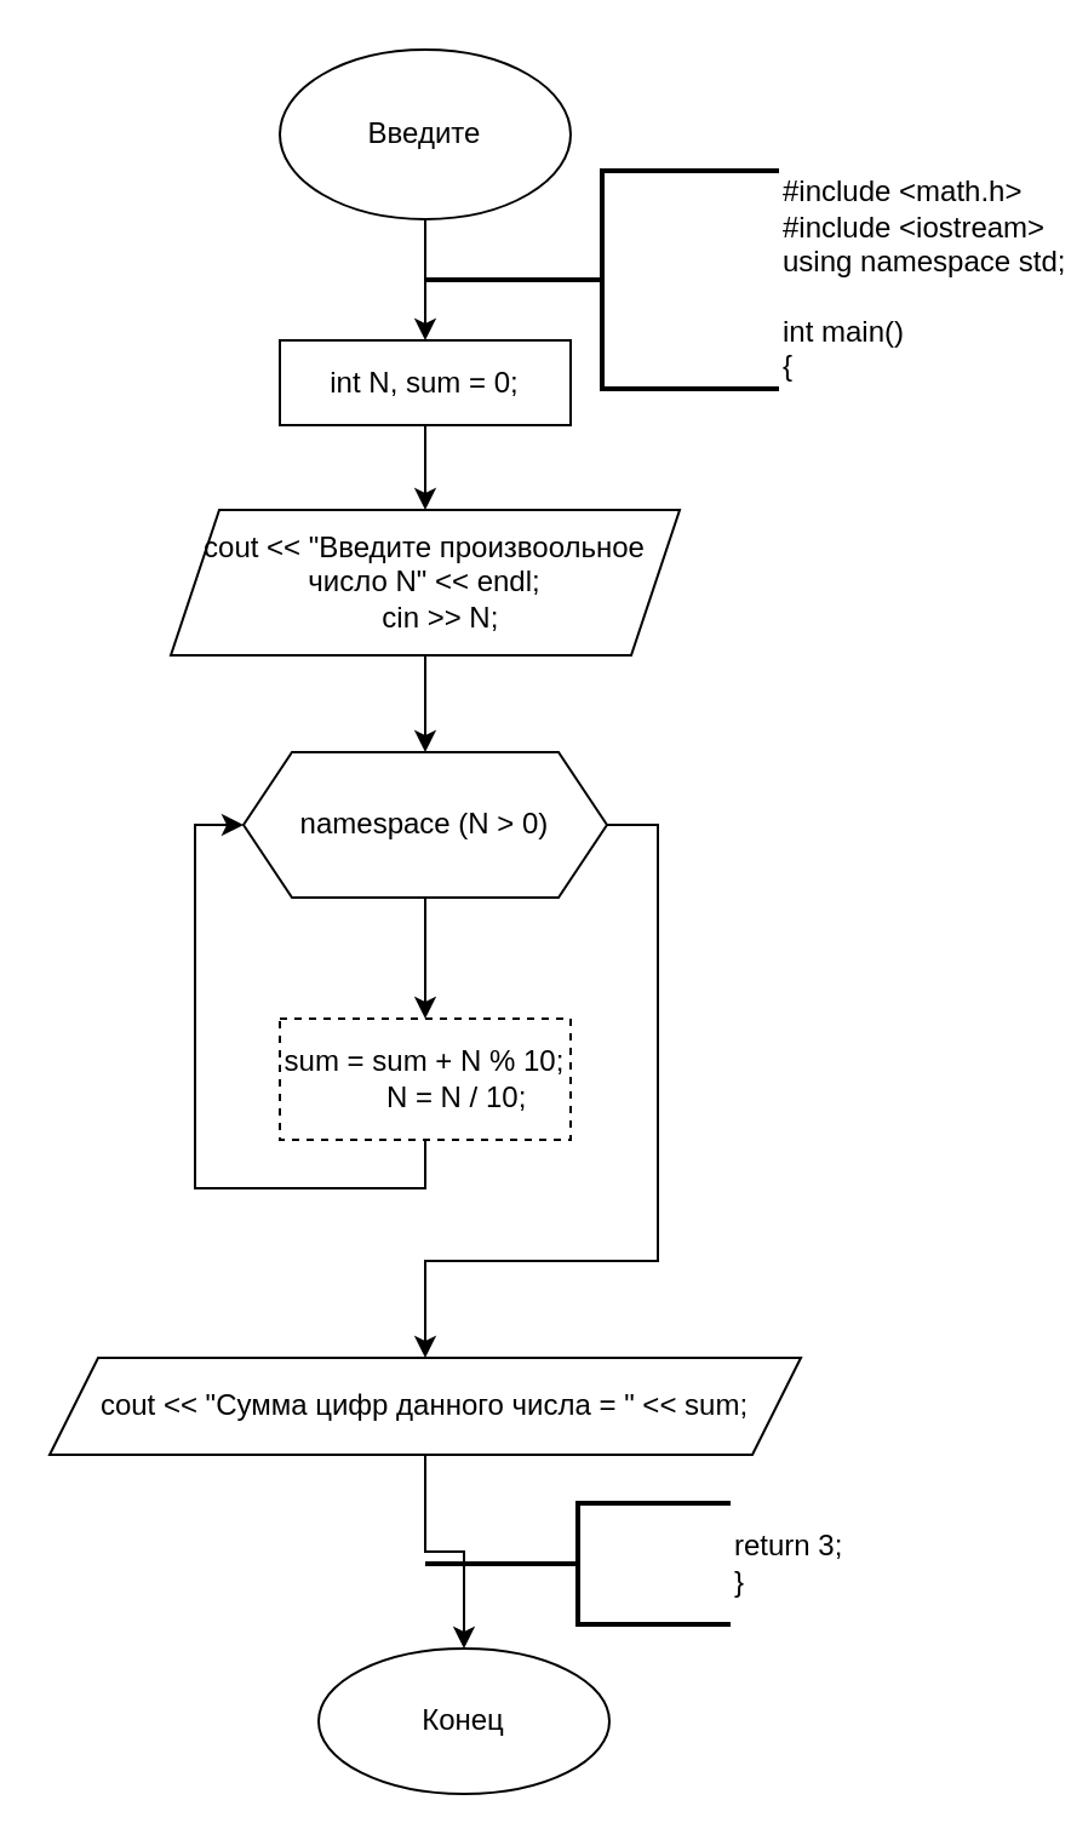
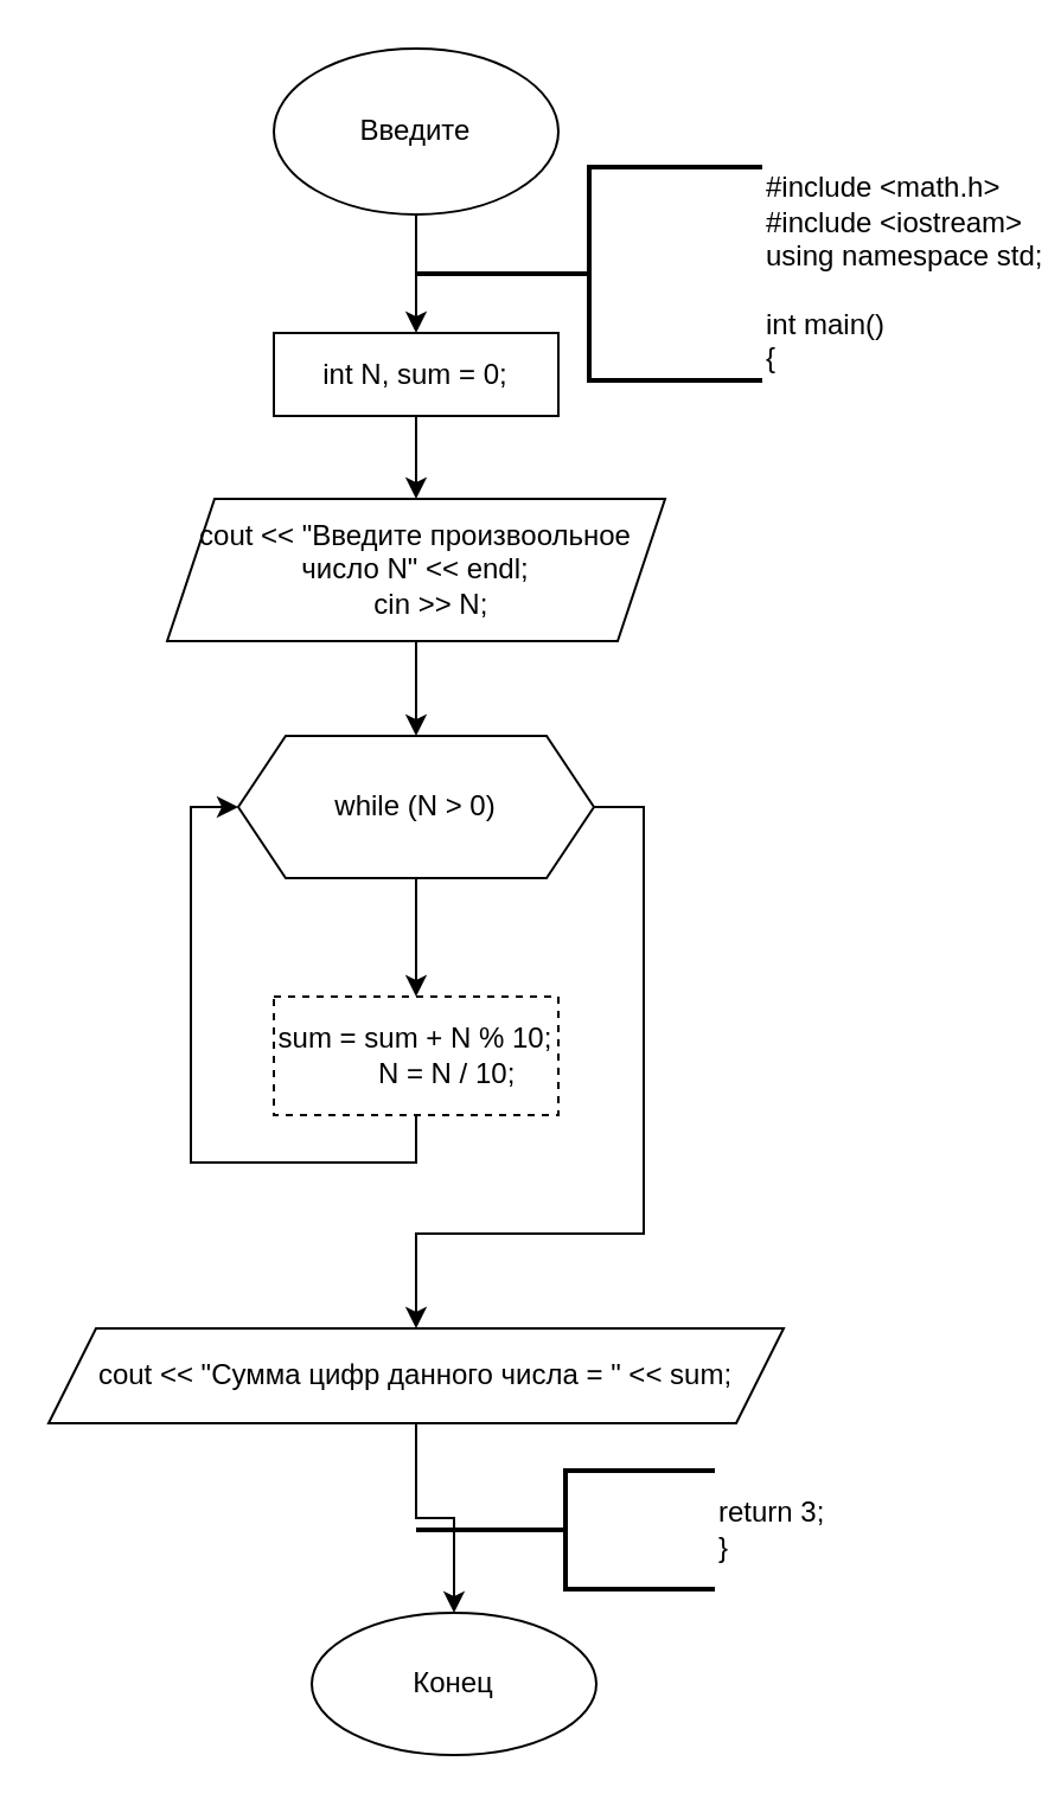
- <mxCell id="10" value="namespace (N &amp;gt; 0)" style="shape=hexagon;perimeter=hexagonPerimeter2;whiteSpace=wrap;html=1;fixedSize=1;" vertex="1" parent="1"><mxGeometry x="100" y="310" width="150" height="60" as="geometry" /></mxCell>
+ <mxCell id="10" value="while (N &amp;gt; 0)" style="shape=hexagon;perimeter=hexagonPerimeter2;whiteSpace=wrap;html=1;fixedSize=1;" vertex="1" parent="1"><mxGeometry x="100" y="310" width="150" height="60" as="geometry" /></mxCell>
